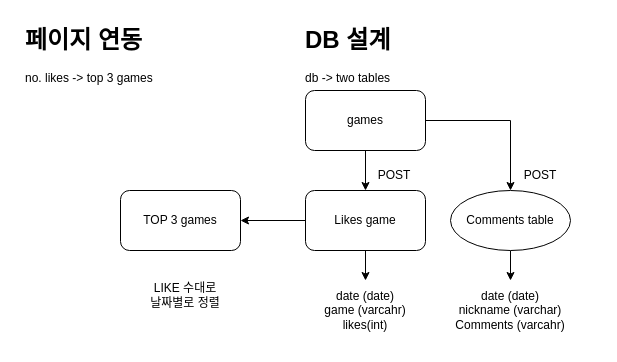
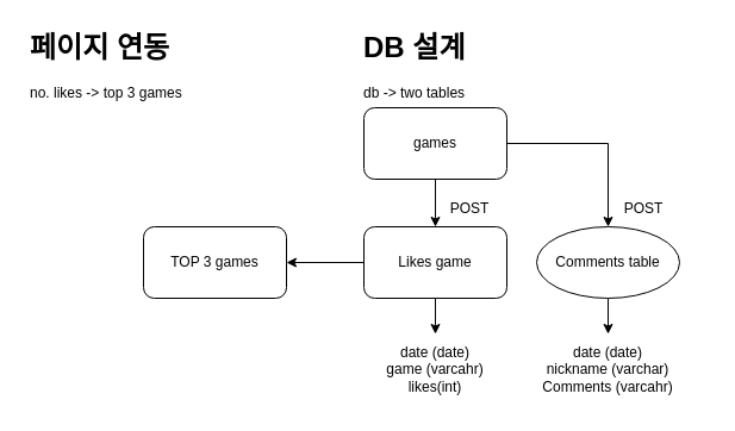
- <mxCell id="17" value="LIKE 수대로&lt;br&gt;날짜별로 정렬" style="text;html=1;strokeColor=none;fillColor=none;align=center;verticalAlign=middle;whiteSpace=wrap;rounded=0;" vertex="1" parent="1"><mxGeometry x="120" y="280" width="130" height="30" as="geometry" /></mxCell>
